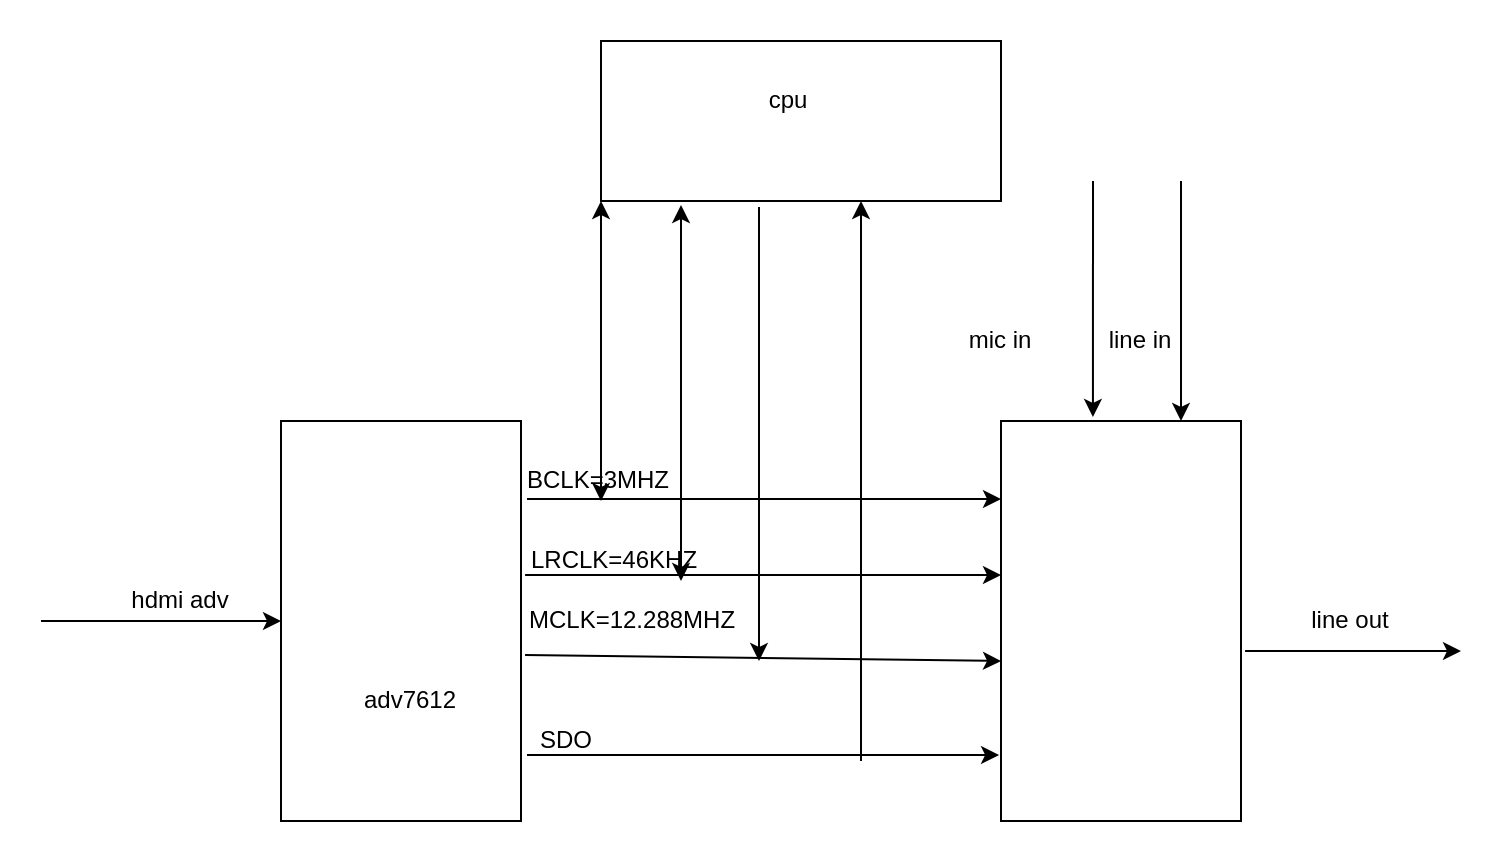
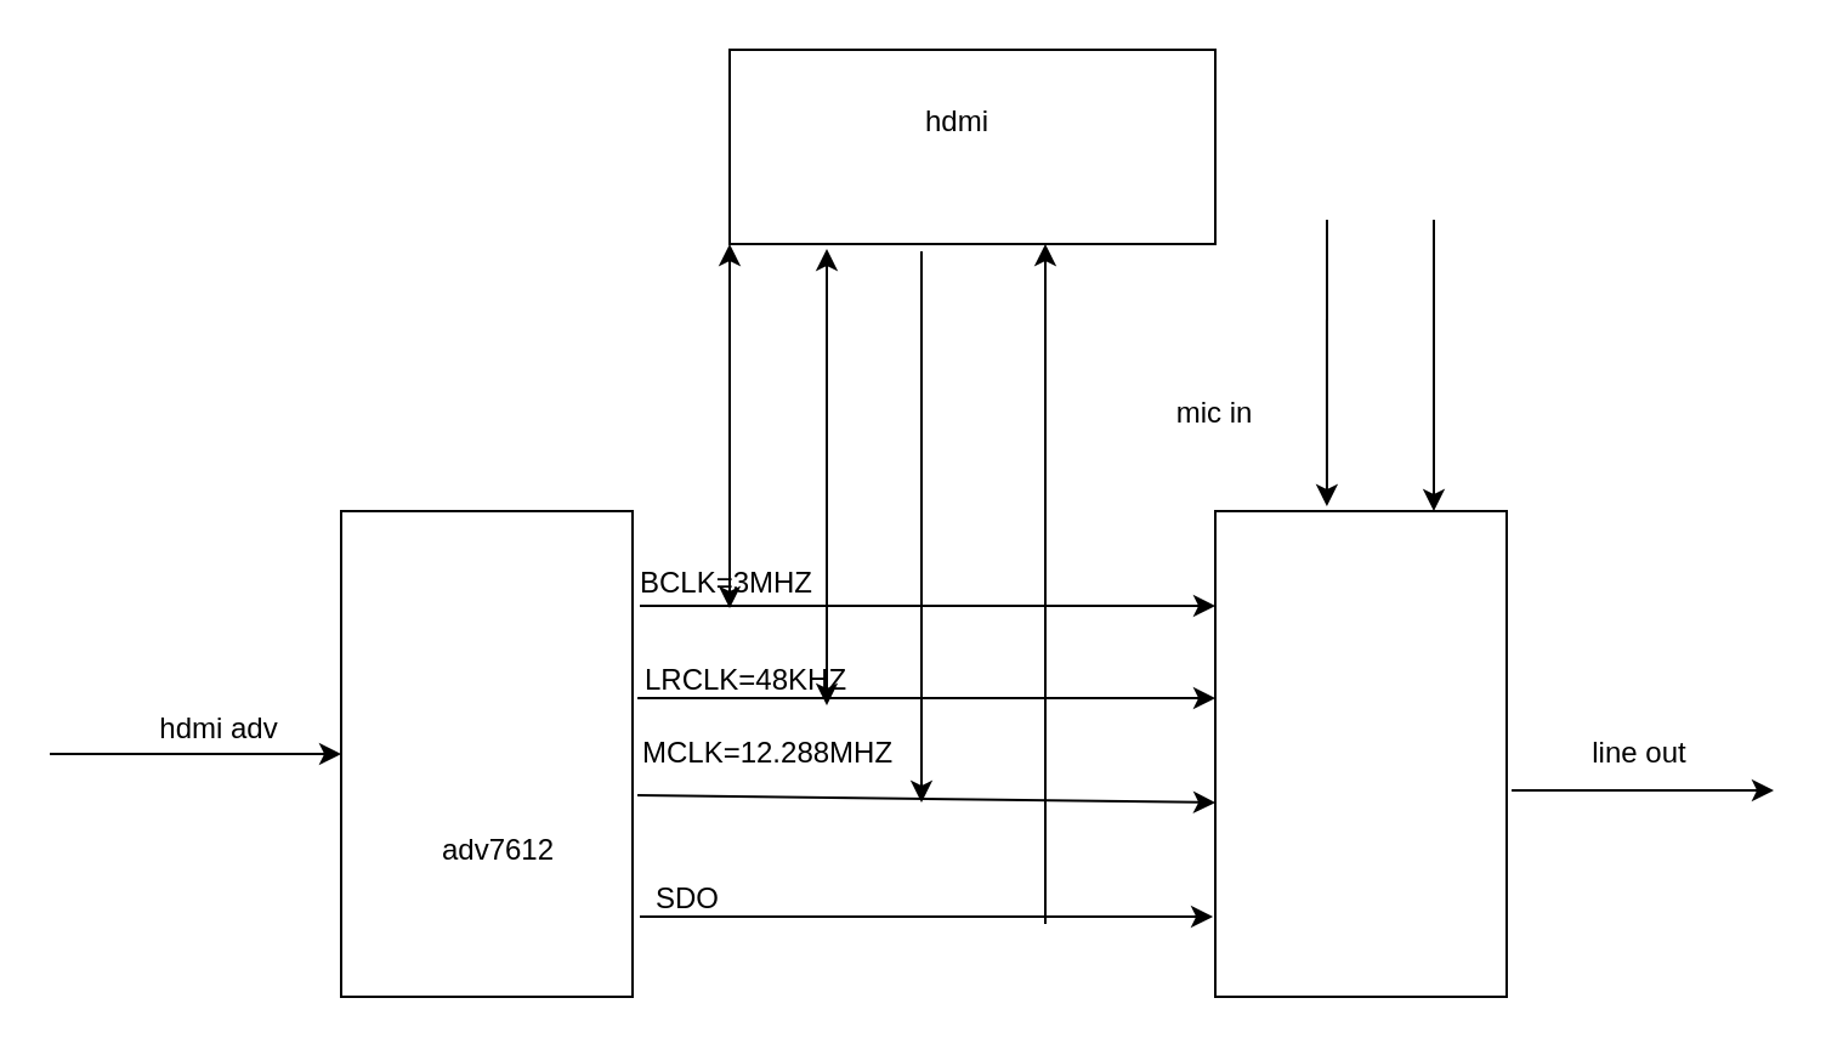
- <mxCell id="14" value="cpu" style="text;html=1;strokeColor=none;fillColor=none;align=center;verticalAlign=middle;whiteSpace=wrap;rounded=0;" parent="1" vertex="1"><mxGeometry x="374" y="40" width="40" height="20" as="geometry" /></mxCell>
+ <mxCell id="14" value="hdmi" style="text;html=1;strokeColor=none;fillColor=none;align=center;verticalAlign=middle;whiteSpace=wrap;rounded=0;" parent="1" vertex="1"><mxGeometry x="374" y="40" width="40" height="20" as="geometry" /></mxCell>
- <mxCell id="23" value="line in" style="text;html=1;strokeColor=none;fillColor=none;align=center;verticalAlign=middle;whiteSpace=wrap;rounded=0;" parent="1" vertex="1"><mxGeometry x="550" y="160" width="40" height="20" as="geometry" /></mxCell>
- <mxCell id="10" value="LRCLK=46KHZ" style="text;html=1;strokeColor=none;fillColor=none;align=center;verticalAlign=middle;whiteSpace=wrap;rounded=0;" parent="1" vertex="1"><mxGeometry x="277" y="260" width="60" height="40" as="geometry" /></mxCell>
+ <mxCell id="10" value="LRCLK=48KHZ" style="text;html=1;strokeColor=none;fillColor=none;align=center;verticalAlign=middle;whiteSpace=wrap;rounded=0;" parent="1" vertex="1"><mxGeometry x="277" y="260" width="60" height="40" as="geometry" /></mxCell>
